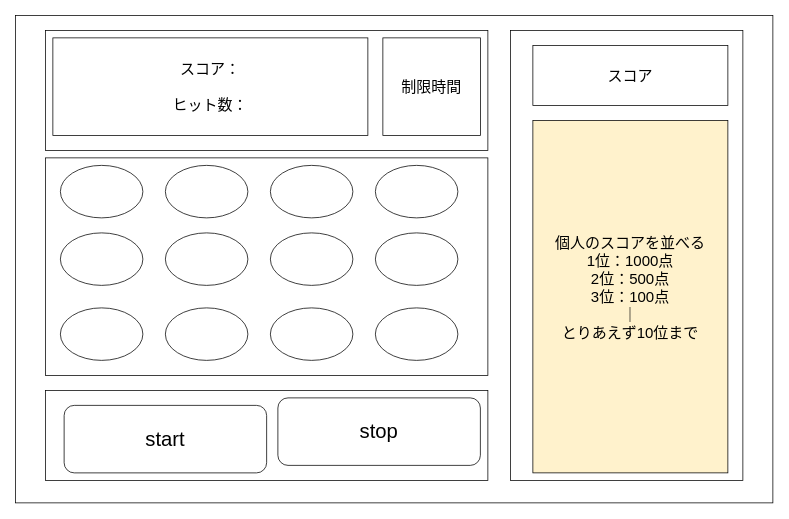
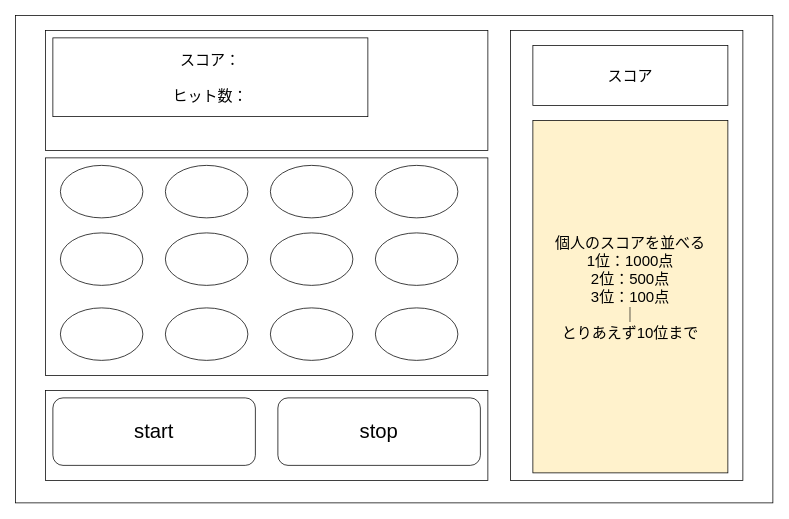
- <mxCell id="7" value="&lt;font style=&quot;font-size: 20px;&quot;&gt;スコア：&lt;br&gt;&lt;br&gt;ヒット数：&lt;/font&gt;" style="rounded=0;whiteSpace=wrap;html=1;" parent="1" vertex="1"><mxGeometry x="70" y="50" width="420" height="130" as="geometry" /></mxCell>
+ <mxCell id="7" value="&lt;font style=&quot;font-size: 20px;&quot;&gt;スコア：&lt;br&gt;&lt;br&gt;ヒット数：&lt;/font&gt;" style="rounded=0;whiteSpace=wrap;html=1;" parent="1" vertex="1"><mxGeometry x="70" y="50" width="420" height="105" as="geometry" /></mxCell>
- <mxCell id="9" value="&lt;font style=&quot;font-size: 20px;&quot;&gt;制限時間&lt;/font&gt;" style="whiteSpace=wrap;html=1;aspect=fixed;" parent="1" vertex="1"><mxGeometry x="510" y="50" width="130" height="130" as="geometry" /></mxCell>
- <mxCell id="5" value="&lt;font style=&quot;font-size: 27px;&quot;&gt;start&lt;/font&gt;" style="rounded=1;whiteSpace=wrap;html=1;" parent="1" vertex="1"><mxGeometry x="85" y="540" width="270" height="90" as="geometry" /></mxCell>
+ <mxCell id="5" value="&lt;font style=&quot;font-size: 27px;&quot;&gt;start&lt;/font&gt;" style="rounded=1;whiteSpace=wrap;html=1;" parent="1" vertex="1"><mxGeometry x="70" y="530" width="270" height="90" as="geometry" /></mxCell>
